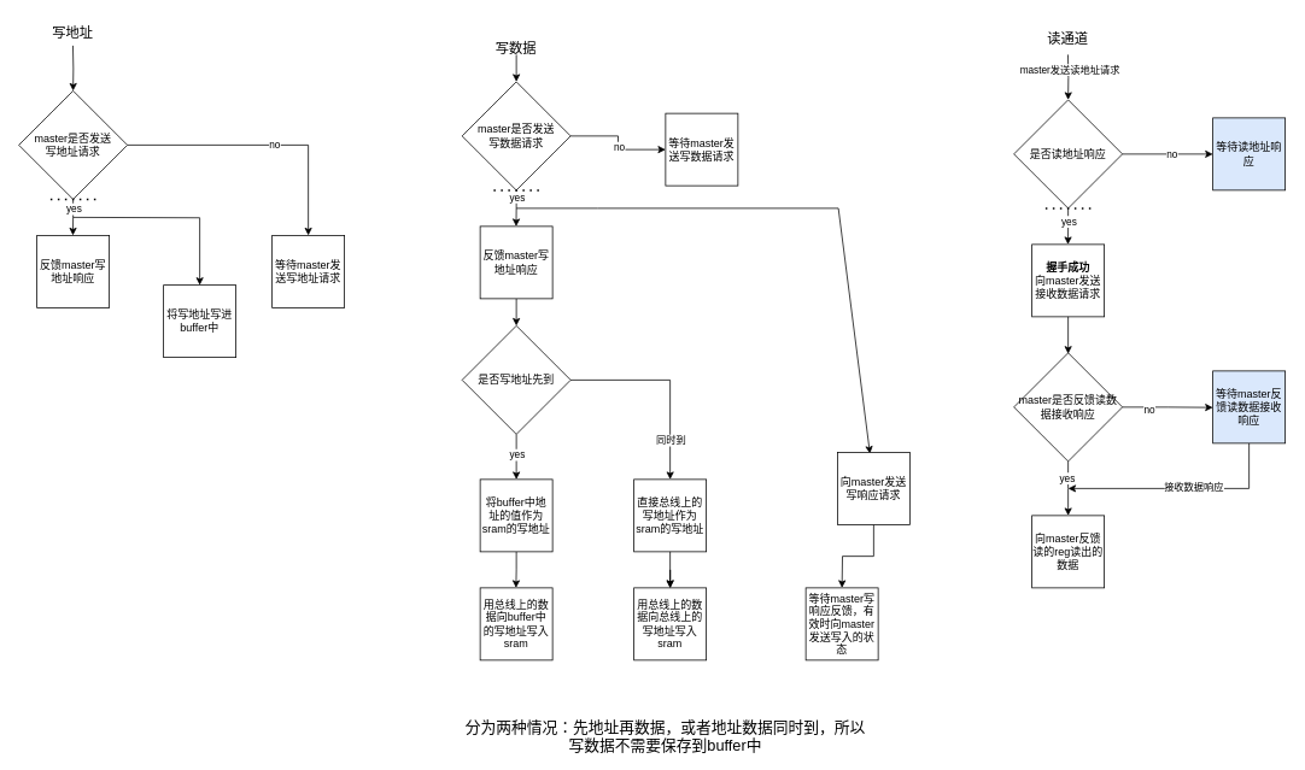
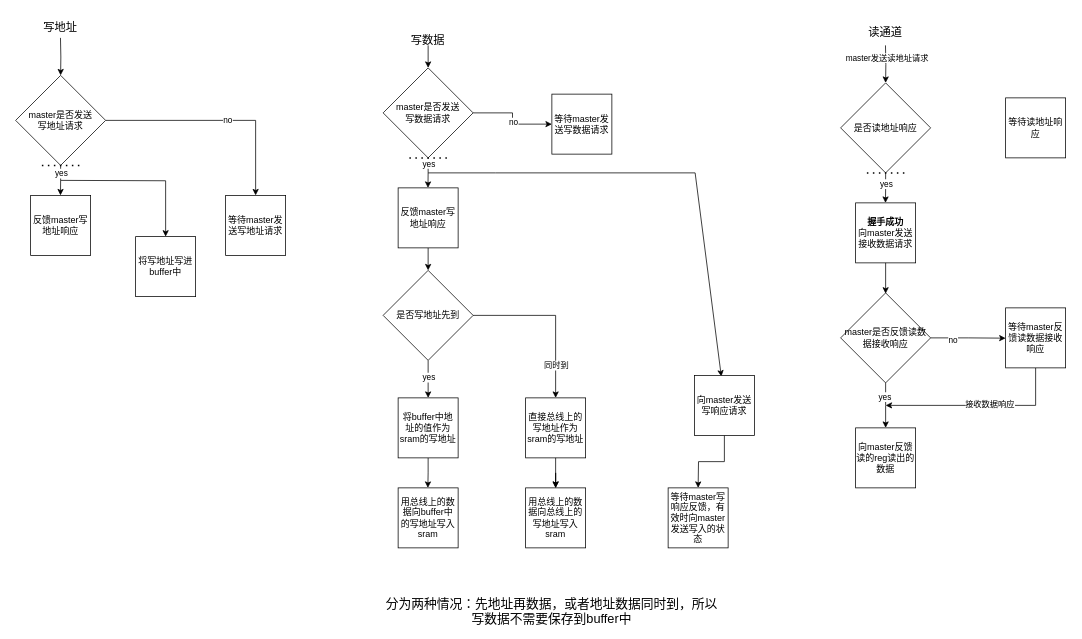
- <mxCell id="38" style="edgeStyle=orthogonalEdgeStyle;rounded=0;orthogonalLoop=1;jettySize=auto;html=1;exitX=1;exitY=0.5;exitDx=0;exitDy=0;entryX=0;entryY=0.5;entryDx=0;entryDy=0;" parent="1" source="40" target="41" edge="1"><mxGeometry relative="1" as="geometry"><mxPoint x="1280" y="270" as="targetPoint" /><Array as="points"><mxPoint x="1330" y="170" /><mxPoint x="1330" y="170" /></Array></mxGeometry></mxCell>
- <mxCell id="39" value="no" style="edgeLabel;html=1;align=center;verticalAlign=middle;resizable=0;points=[];" parent="38" vertex="1" connectable="0"><mxGeometry x="0.079" y="1" relative="1" as="geometry"><mxPoint as="offset" /></mxGeometry></mxCell>
- <mxCell id="41" value="等待读地址响应" style="whiteSpace=wrap;html=1;aspect=fixed;fillColor=#dae8fc;" parent="1" vertex="1"><mxGeometry x="1340" y="130" width="80" height="80" as="geometry" /></mxCell>
+ <mxCell id="41" value="等待读地址响应" style="whiteSpace=wrap;html=1;aspect=fixed;" parent="1" vertex="1"><mxGeometry x="1340" y="130" width="80" height="80" as="geometry" /></mxCell>
- <mxCell id="53" value="等待master反馈读数据接收响应" style="whiteSpace=wrap;html=1;aspect=fixed;fillColor=#dae8fc;" parent="1" vertex="1"><mxGeometry x="1340" y="410" width="80" height="80" as="geometry" /></mxCell>
+ <mxCell id="53" value="等待master反馈读数据接收响应" style="whiteSpace=wrap;html=1;aspect=fixed;" parent="1" vertex="1"><mxGeometry x="1340" y="410" width="80" height="80" as="geometry" /></mxCell>
